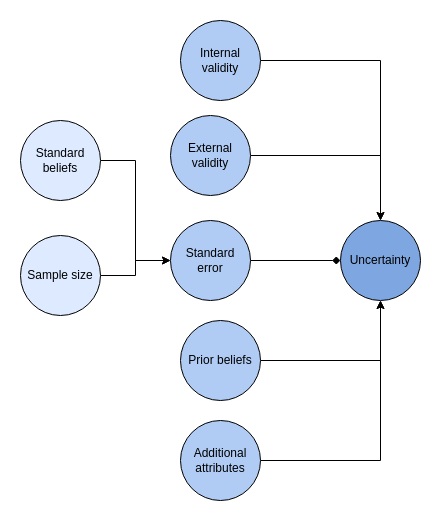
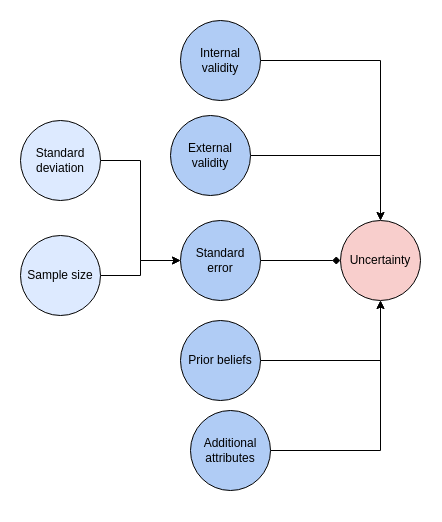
- <mxCell id="16" value="&lt;span id=&quot;docs-internal-guid-687c50da-7fff-01be-03cd-e590a1a0c925&quot;&gt;&lt;span style=&quot;font-family: &amp;#34;arial&amp;#34; ; background-color: transparent ; vertical-align: baseline&quot;&gt;&lt;font style=&quot;font-size: 12px&quot;&gt;Standard beliefs&lt;/font&gt;&lt;/span&gt;&lt;/span&gt;" style="ellipse;whiteSpace=wrap;html=1;aspect=fixed;fillColor=#DDEAFF;" vertex="1" parent="1"><mxGeometry y="120" width="80" height="80" as="geometry" x="20" /></mxCell>
+ <mxCell id="16" value="&lt;span id=&quot;docs-internal-guid-687c50da-7fff-01be-03cd-e590a1a0c925&quot;&gt;&lt;span style=&quot;font-family: &amp;#34;arial&amp;#34; ; background-color: transparent ; vertical-align: baseline&quot;&gt;&lt;font style=&quot;font-size: 12px&quot;&gt;Standard deviation&lt;/font&gt;&lt;/span&gt;&lt;/span&gt;" style="ellipse;whiteSpace=wrap;html=1;aspect=fixed;fillColor=#DDEAFF;" vertex="1" parent="1"><mxGeometry y="120" width="80" height="80" as="geometry" x="20" /></mxCell>
- <mxCell id="7" value="Standard&lt;br&gt;error" style="ellipse;whiteSpace=wrap;html=1;aspect=fixed;fillColor=#B0CCF5;" vertex="1" parent="1"><mxGeometry x="170" y="220" width="80" height="80" as="geometry" /></mxCell>
+ <mxCell id="7" value="Standard&lt;br&gt;error" style="ellipse;whiteSpace=wrap;html=1;aspect=fixed;fillColor=#B0CCF5;" vertex="1" parent="1"><mxGeometry x="180" y="220" width="80" height="80" as="geometry" /></mxCell>
- <mxCell id="3" value="Uncertainty" style="ellipse;whiteSpace=wrap;html=1;aspect=fixed;fillColor=#7EA6E0;" vertex="1" parent="1"><mxGeometry x="340" y="220" width="80" height="80" as="geometry" /></mxCell>
+ <mxCell id="3" value="Uncertainty" style="ellipse;whiteSpace=wrap;html=1;aspect=fixed;fillColor=#f8cecc;" vertex="1" parent="1"><mxGeometry x="340" y="220" width="80" height="80" as="geometry" /></mxCell>
- <mxCell id="13" value="Additional attributes" style="ellipse;whiteSpace=wrap;html=1;aspect=fixed;fillColor=#B0CCF5;" vertex="1" parent="1"><mxGeometry x="180" y="420" width="80" height="80" as="geometry" /></mxCell>
+ <mxCell id="13" value="Additional attributes" style="ellipse;whiteSpace=wrap;html=1;aspect=fixed;fillColor=#B0CCF5;" vertex="1" parent="1"><mxGeometry x="190" y="410" width="80" height="80" as="geometry" /></mxCell>
